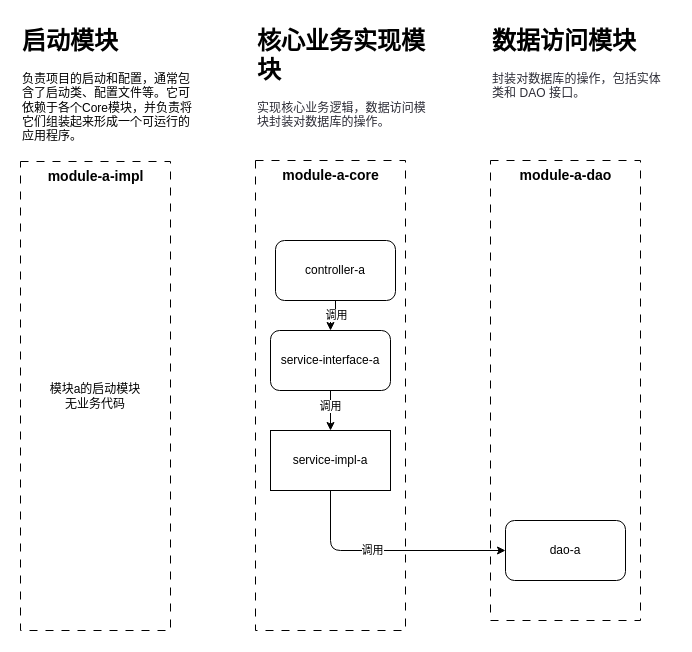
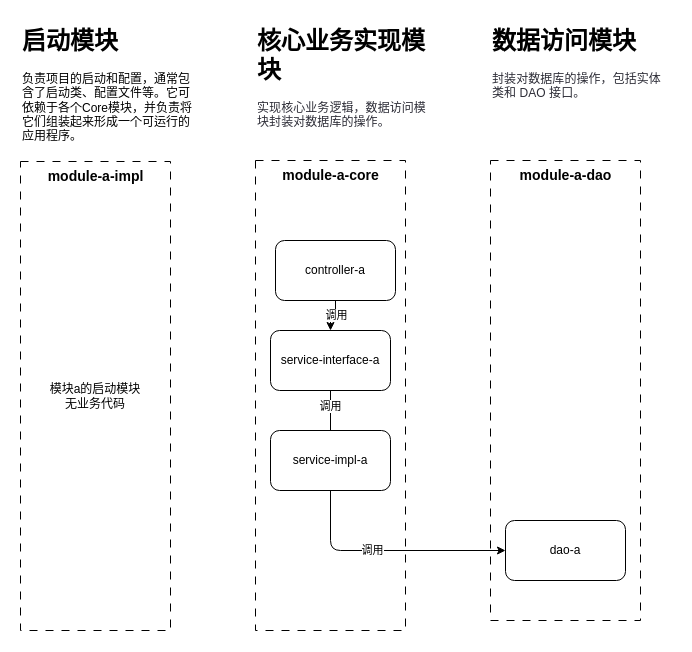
- <mxCell id="7" style="edgeStyle=orthogonalEdgeStyle;rounded=0;orthogonalLoop=1;jettySize=auto;html=1;exitX=0.5;exitY=1;exitDx=0;exitDy=0;" parent="1" source="9" target="12" edge="1"><mxGeometry relative="1" as="geometry" /></mxCell>
+ <mxCell id="7" style="edgeStyle=orthogonalEdgeStyle;rounded=0;orthogonalLoop=1;jettySize=auto;html=1;exitX=0.5;exitY=1;exitDx=0;exitDy=0;endArrow=none;" parent="1" source="9" target="12" edge="1"><mxGeometry relative="1" as="geometry" /></mxCell>
- <mxCell id="12" value="&lt;span style=&quot;background-color: transparent; color: light-dark(rgb(0, 0, 0), rgb(255, 255, 255));&quot;&gt;service-impl-a&lt;/span&gt;" style="whiteSpace=wrap;html=1;rounded=0;" parent="1" vertex="1"><mxGeometry x="270" y="430" width="120" height="60" as="geometry" /></mxCell>
+ <mxCell id="12" value="&lt;span style=&quot;background-color: transparent; color: light-dark(rgb(0, 0, 0), rgb(255, 255, 255));&quot;&gt;service-impl-a&lt;/span&gt;" style="rounded=1;whiteSpace=wrap;html=1;" parent="1" vertex="1"><mxGeometry x="270" y="430" width="120" height="60" as="geometry" /></mxCell>
